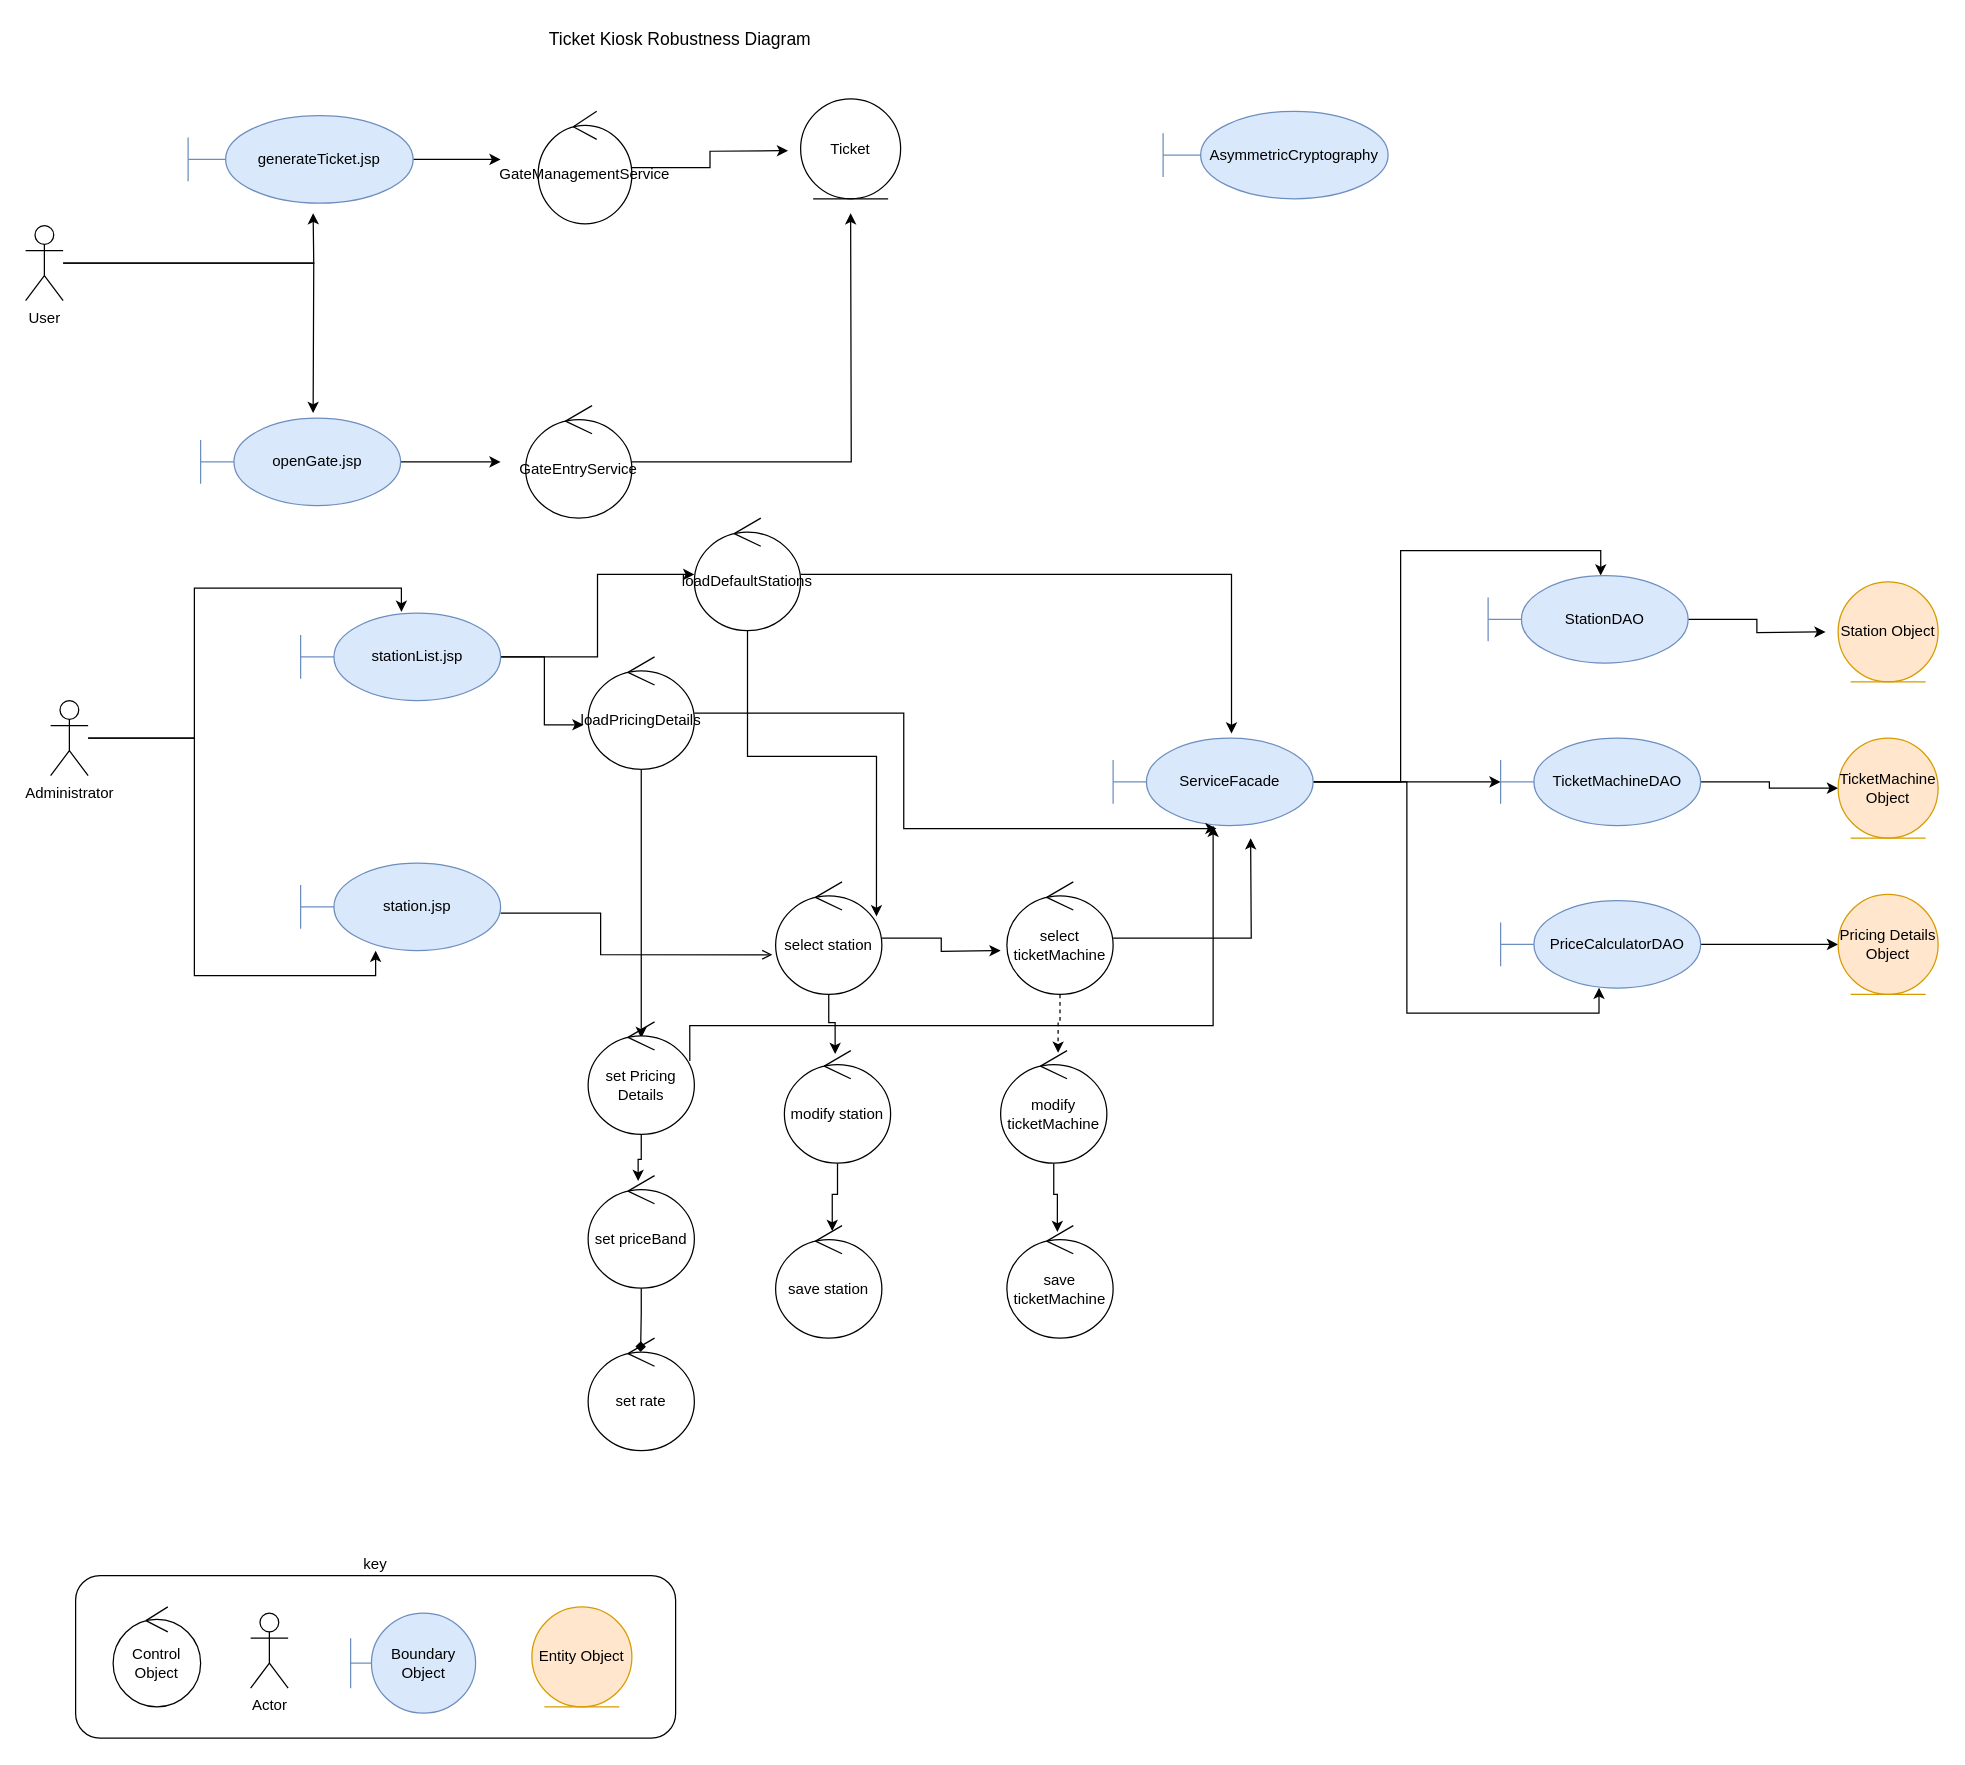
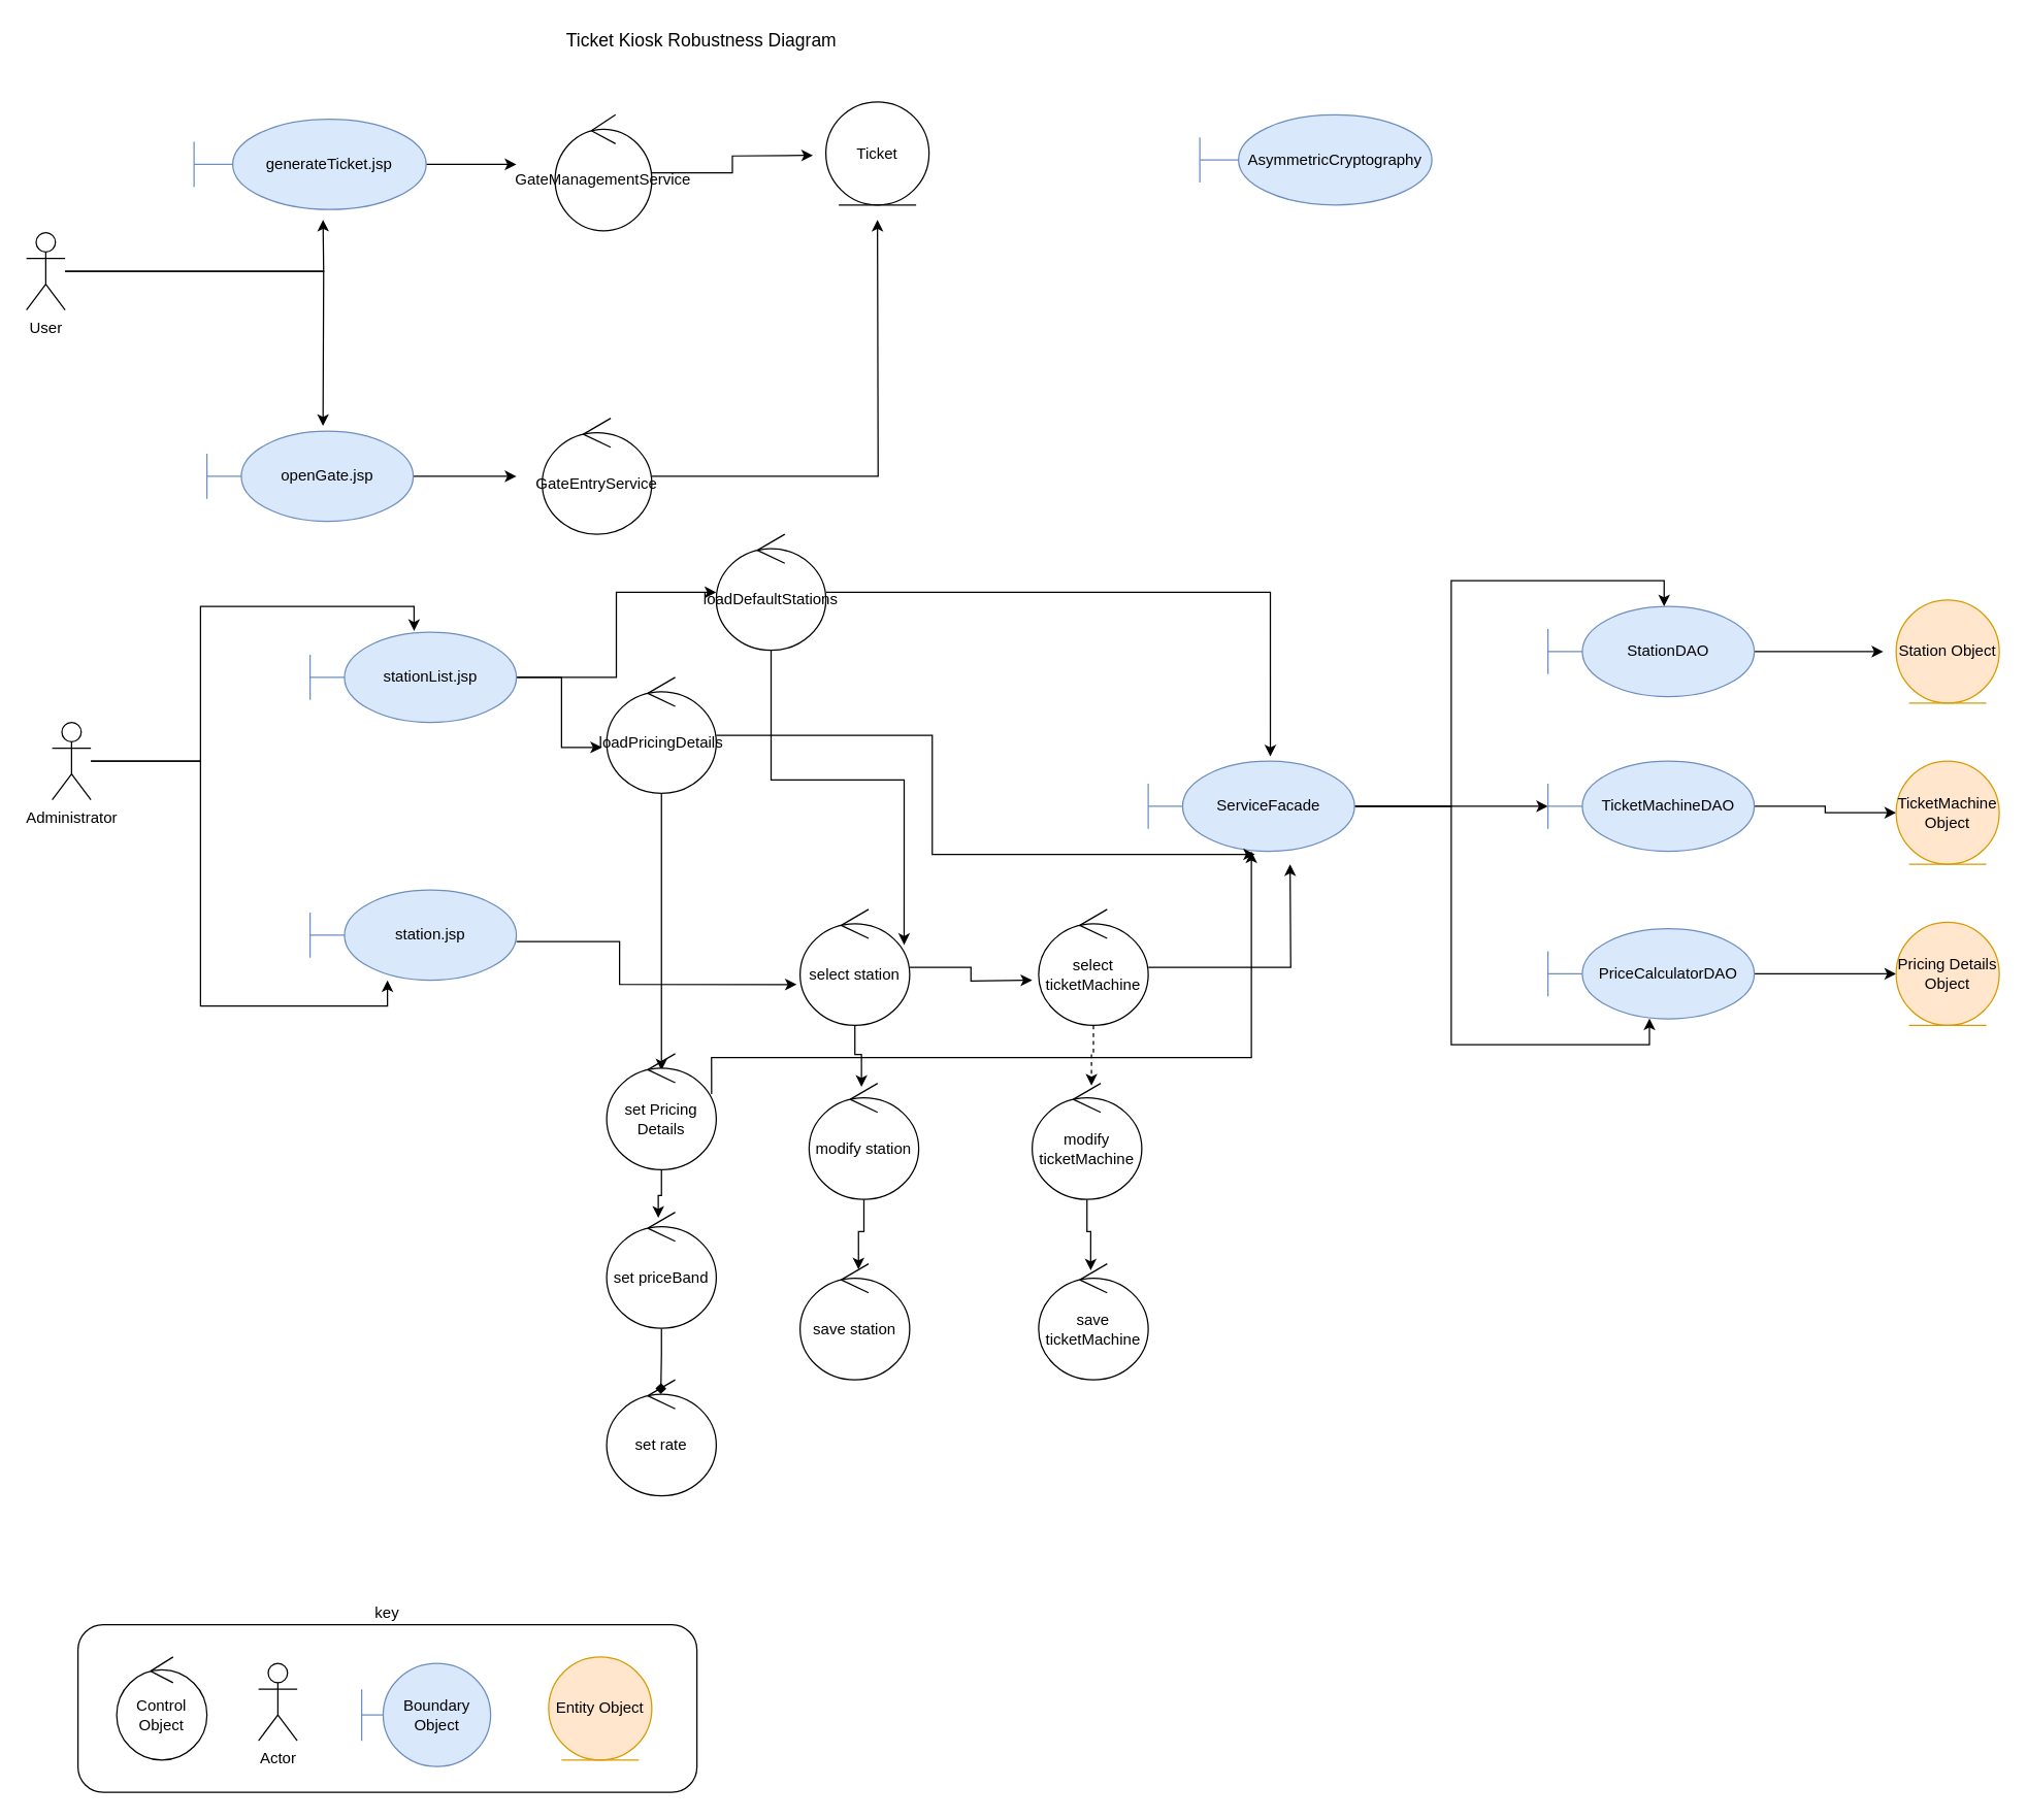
- <mxCell id="34" value="StationDAO" style="shape=umlBoundary;whiteSpace=wrap;html=1;fillColor=#dae8fc;strokeColor=#6c8ebf;" vertex="1" parent="1"><mxGeometry x="1190" y="460" width="160" height="70" as="geometry" /></mxCell>
+ <mxCell id="34" value="StationDAO" style="shape=umlBoundary;whiteSpace=wrap;html=1;fillColor=#dae8fc;strokeColor=#6c8ebf;" vertex="1" parent="1"><mxGeometry x="1200" y="470" width="160" height="70" as="geometry" /></mxCell>
- <mxCell id="27" style="edgeStyle=orthogonalEdgeStyle;rounded=0;orthogonalLoop=1;jettySize=auto;html=1;entryX=-0.031;entryY=0.648;entryDx=0;entryDy=0;entryPerimeter=0;endArrow=open;" edge="1" parent="1" source="28" target="50"><mxGeometry relative="1" as="geometry"><Array as="points"><mxPoint x="480" y="730" /><mxPoint x="480" y="763" /></Array></mxGeometry></mxCell>
+ <mxCell id="27" style="edgeStyle=orthogonalEdgeStyle;rounded=0;orthogonalLoop=1;jettySize=auto;html=1;entryX=-0.031;entryY=0.648;entryDx=0;entryDy=0;entryPerimeter=0;" edge="1" parent="1" source="28" target="50"><mxGeometry relative="1" as="geometry"><Array as="points"><mxPoint x="480" y="730" /><mxPoint x="480" y="763" /></Array></mxGeometry></mxCell>
